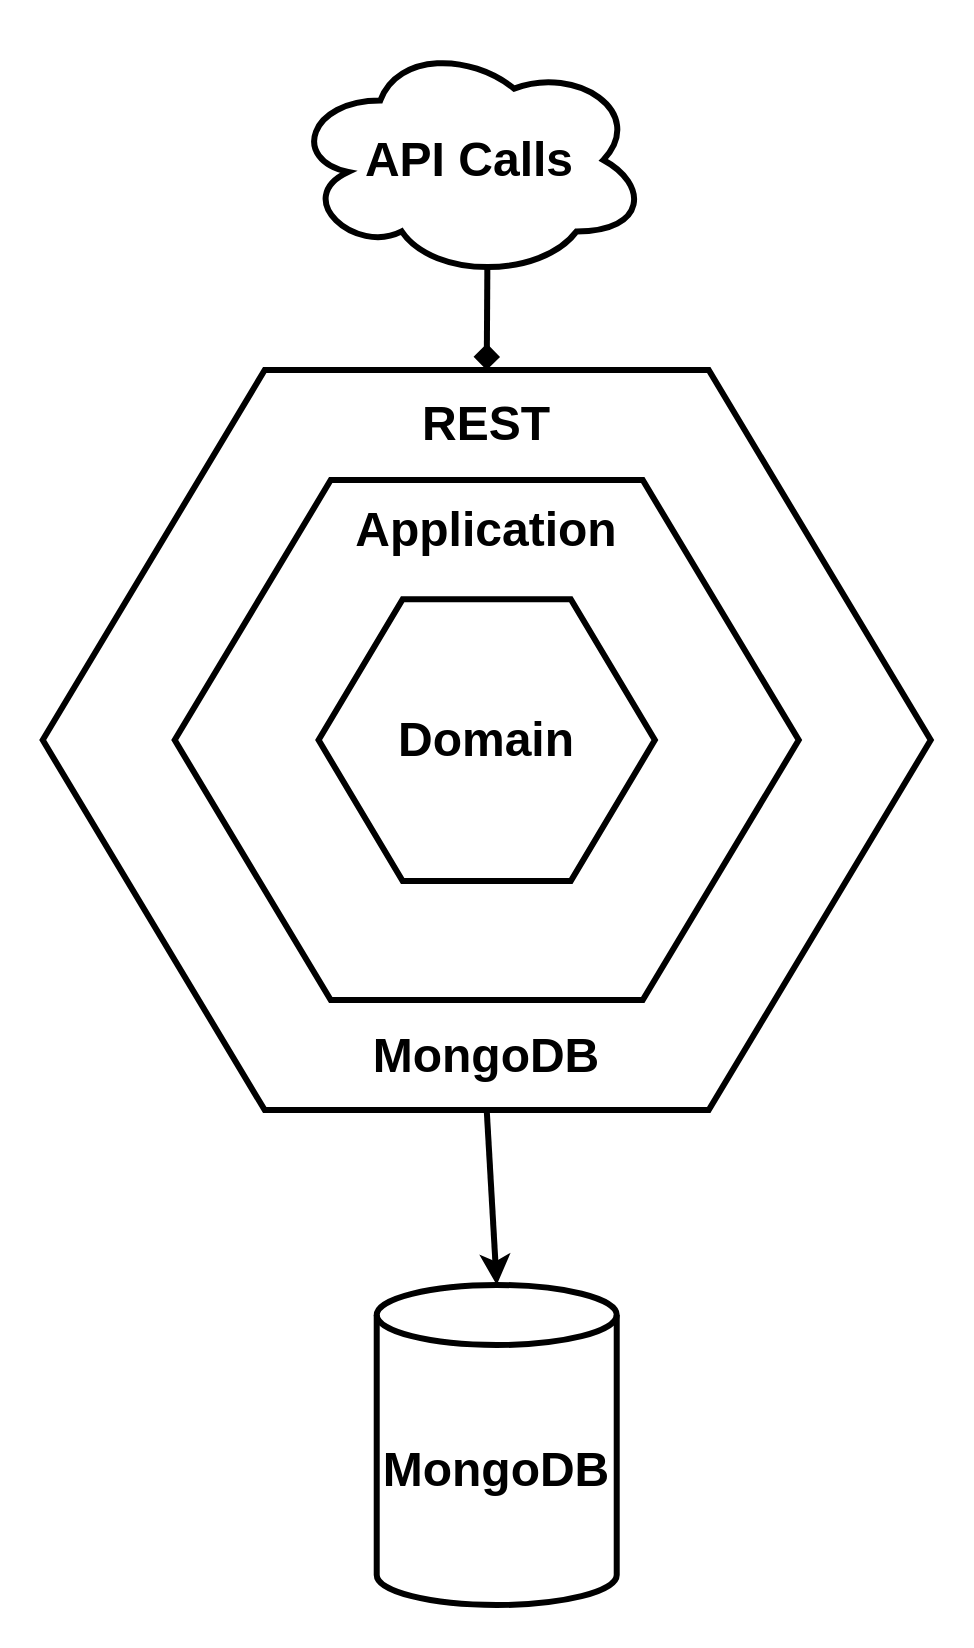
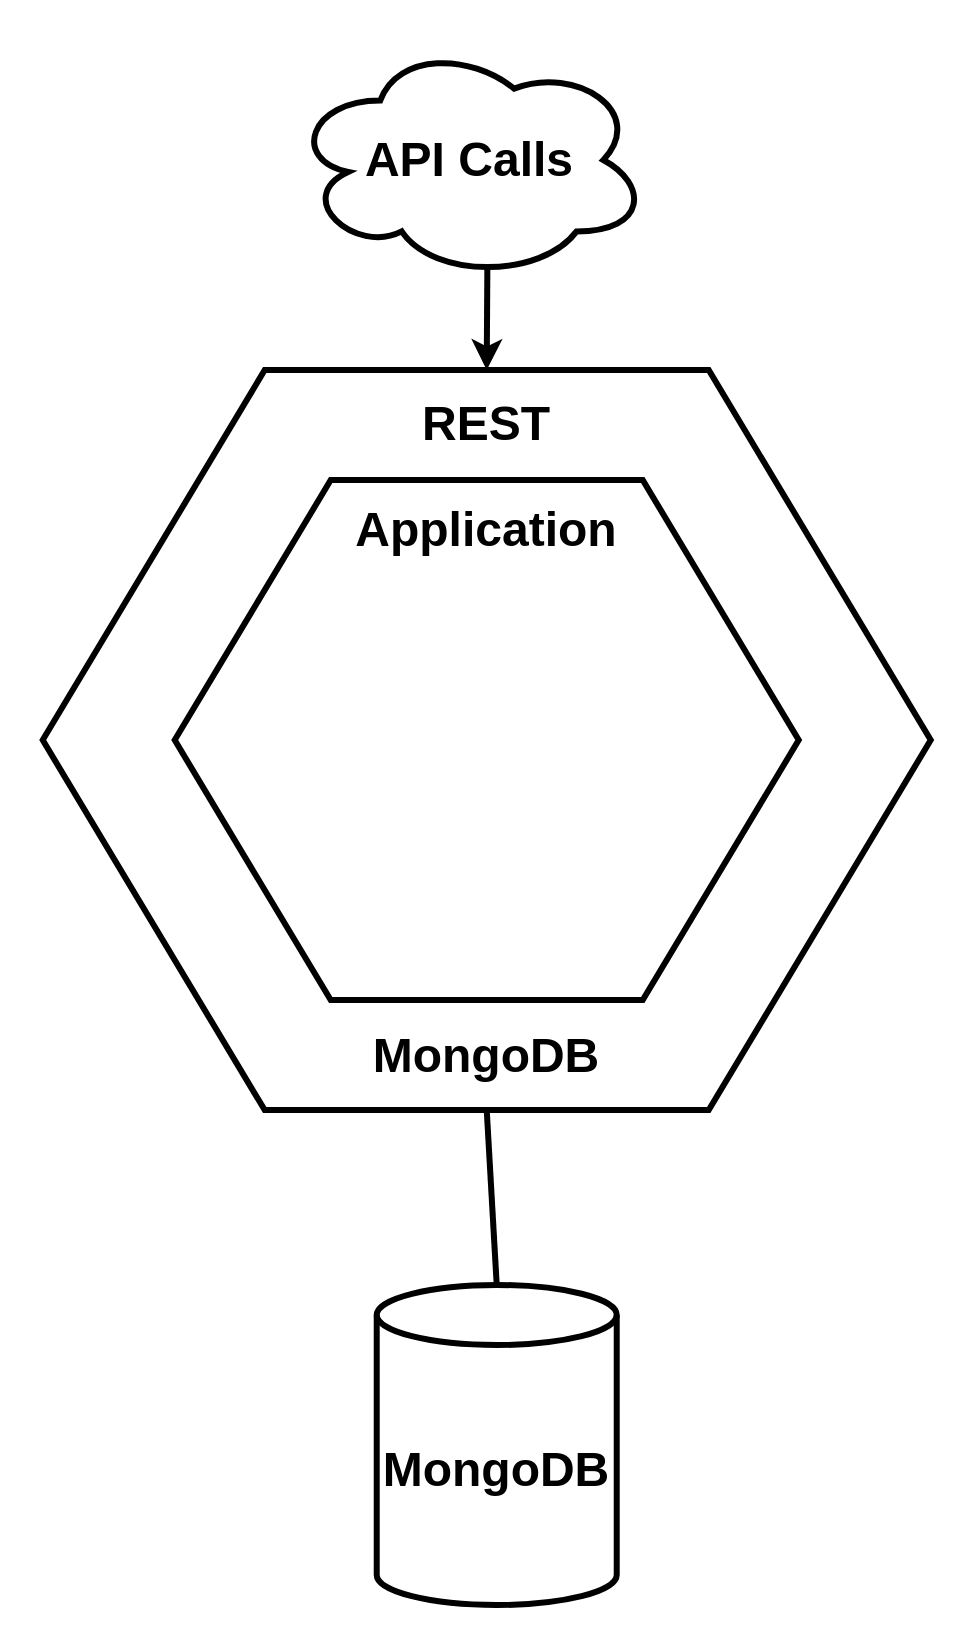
- <mxCell id="7" value="" style="endArrow=diamond;html=1;fontColor=#23445D;exitX=0.55;exitY=0.95;exitDx=0;exitDy=0;exitPerimeter=0;entryX=0.5;entryY=0;entryDx=0;entryDy=0;strokeWidth=3;" edge="1" parent="1" source="5" target="2"><mxGeometry width="50" height="50" relative="1" as="geometry"><mxPoint x="23" y="190" as="sourcePoint" /><mxPoint x="73" y="140" as="targetPoint" /></mxGeometry></mxCell>
+ <mxCell id="7" value="" style="endArrow=classic;html=1;fontColor=#23445D;exitX=0.55;exitY=0.95;exitDx=0;exitDy=0;exitPerimeter=0;entryX=0.5;entryY=0;entryDx=0;entryDy=0;strokeWidth=3;" edge="1" parent="1" source="5" target="2"><mxGeometry width="50" height="50" relative="1" as="geometry"><mxPoint x="23" y="190" as="sourcePoint" /><mxPoint x="73" y="140" as="targetPoint" /></mxGeometry></mxCell>
- <mxCell id="4" value="&lt;font color=&quot;#000000&quot; size=&quot;1&quot;&gt;&lt;b style=&quot;font-size: 24px&quot;&gt;Domain&lt;/b&gt;&lt;/font&gt;" style="shape=hexagon;perimeter=hexagonPerimeter2;whiteSpace=wrap;html=1;shadow=0;labelBackgroundColor=none;gradientColor=none;fontFamily=Helvetica;fontSize=23;align=center;strokeWidth=3;fontColor=#23445D;fillColor=none;" parent="1" vertex="1"><mxGeometry x="158.8" y="299.07" width="168.12" height="140.93" as="geometry" /></mxCell>
- <mxCell id="8" value="" style="endArrow=classic;html=1;fontColor=#23445D;exitX=0.5;exitY=1;exitDx=0;exitDy=0;entryX=0.5;entryY=0;entryDx=0;entryDy=0;entryPerimeter=0;strokeWidth=3;" edge="1" parent="1" source="2" target="6"><mxGeometry width="50" height="50" relative="1" as="geometry"><mxPoint x="53" y="780" as="sourcePoint" /><mxPoint x="103" y="730" as="targetPoint" /></mxGeometry></mxCell>
+ <mxCell id="8" value="" style="endArrow=none;html=1;fontColor=#23445D;exitX=0.5;exitY=1;exitDx=0;exitDy=0;entryX=0.5;entryY=0;entryDx=0;entryDy=0;entryPerimeter=0;strokeWidth=3;" edge="1" parent="1" source="2" target="6"><mxGeometry width="50" height="50" relative="1" as="geometry"><mxPoint x="53" y="780" as="sourcePoint" /><mxPoint x="103" y="730" as="targetPoint" /></mxGeometry></mxCell>
